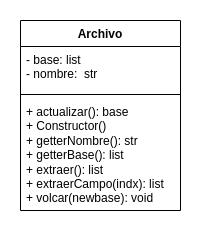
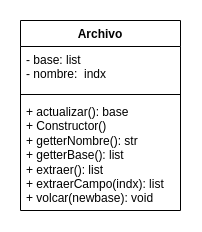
- <mxCell id="3" value="- base: list&lt;br&gt;- nombre:&amp;nbsp; str" style="text;strokeColor=none;fillColor=none;align=left;verticalAlign=top;spacingLeft=4;spacingRight=4;overflow=hidden;rotatable=0;points=[[0,0.5],[1,0.5]];portConstraint=eastwest;whiteSpace=wrap;html=1;" vertex="1" parent="2"><mxGeometry y="26" width="160" height="44" as="geometry" /></mxCell>
+ <mxCell id="3" value="- base: list&lt;br&gt;- nombre:&amp;nbsp; indx" style="text;strokeColor=none;fillColor=none;align=left;verticalAlign=top;spacingLeft=4;spacingRight=4;overflow=hidden;rotatable=0;points=[[0,0.5],[1,0.5]];portConstraint=eastwest;whiteSpace=wrap;html=1;" vertex="1" parent="2"><mxGeometry y="26" width="160" height="44" as="geometry" /></mxCell>
